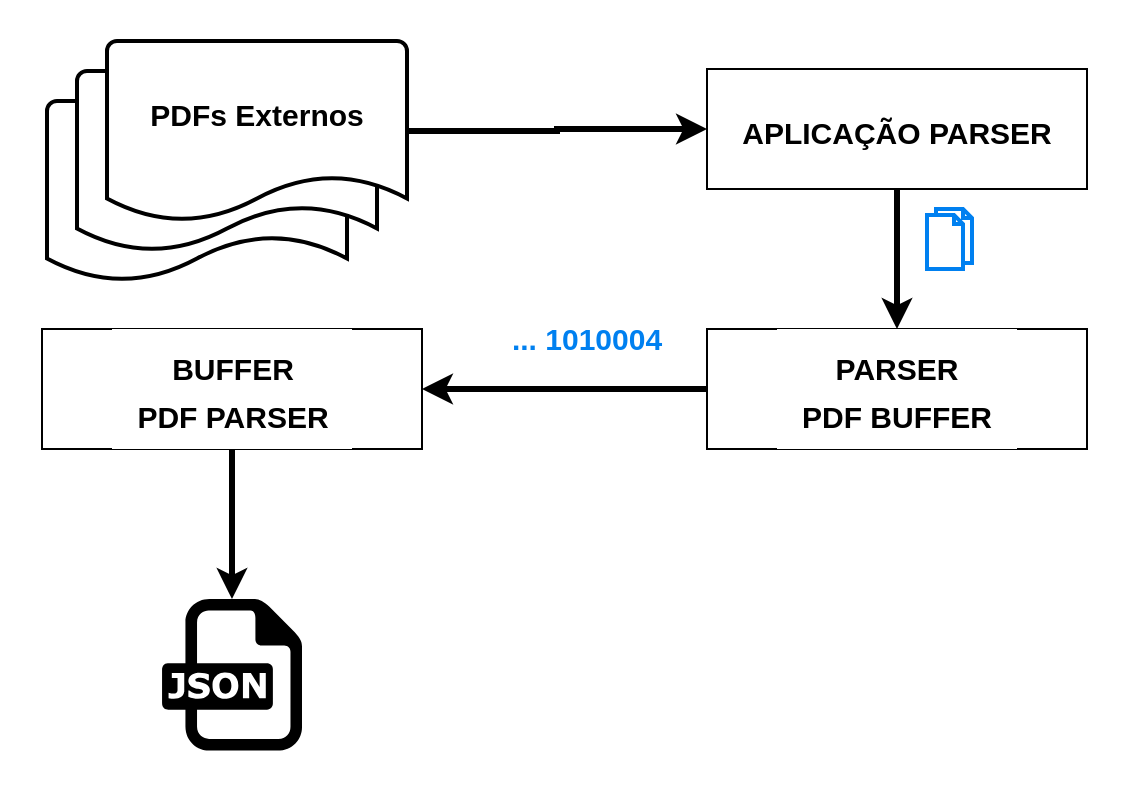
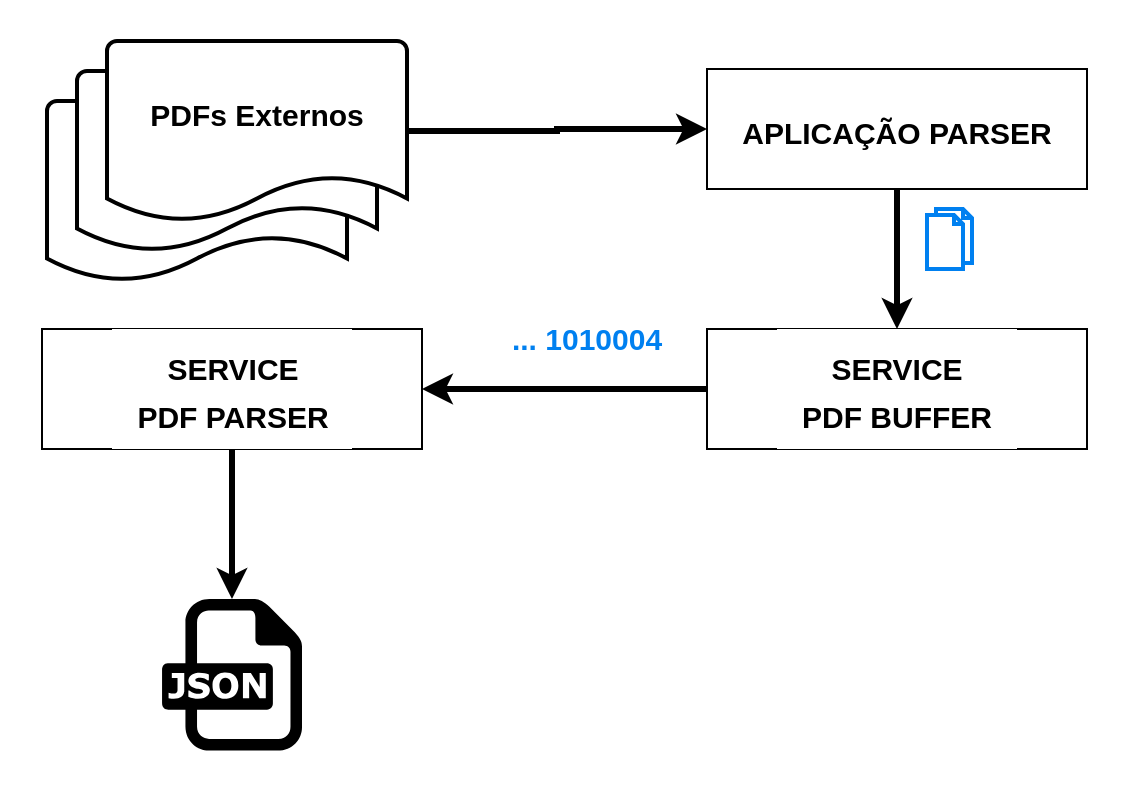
- <mxCell id="19" value="&lt;span style=&quot;font-size: 15px;&quot;&gt;&lt;b&gt;BUFFER&lt;br&gt;PDF PARSER&lt;/b&gt;&lt;br&gt;&lt;/span&gt;" style="text;html=1;align=center;verticalAlign=middle;resizable=0;points=[];autosize=1;strokeColor=none;fillColor=default;fontSize=20;" vertex="1" parent="17"><mxGeometry x="35" width="120" height="60" as="geometry" /></mxCell>
+ <mxCell id="19" value="&lt;span style=&quot;font-size: 15px;&quot;&gt;&lt;b&gt;SERVICE&lt;br&gt;PDF PARSER&lt;/b&gt;&lt;br&gt;&lt;/span&gt;" style="text;html=1;align=center;verticalAlign=middle;resizable=0;points=[];autosize=1;strokeColor=none;fillColor=default;fontSize=20;" vertex="1" parent="17"><mxGeometry x="35" width="120" height="60" as="geometry" /></mxCell>
- <mxCell id="14" value="&lt;span style=&quot;font-size: 15px;&quot;&gt;&lt;b&gt;PARSER&lt;br&gt;PDF BUFFER&lt;/b&gt;&lt;br&gt;&lt;/span&gt;" style="text;html=1;align=center;verticalAlign=middle;resizable=0;points=[];autosize=1;strokeColor=none;fillColor=default;fontSize=20;" vertex="1" parent="12"><mxGeometry x="35" width="120" height="60" as="geometry" /></mxCell>
+ <mxCell id="14" value="&lt;span style=&quot;font-size: 15px;&quot;&gt;&lt;b&gt;SERVICE&lt;br&gt;PDF BUFFER&lt;/b&gt;&lt;br&gt;&lt;/span&gt;" style="text;html=1;align=center;verticalAlign=middle;resizable=0;points=[];autosize=1;strokeColor=none;fillColor=default;fontSize=20;" vertex="1" parent="12"><mxGeometry x="35" width="120" height="60" as="geometry" /></mxCell>
